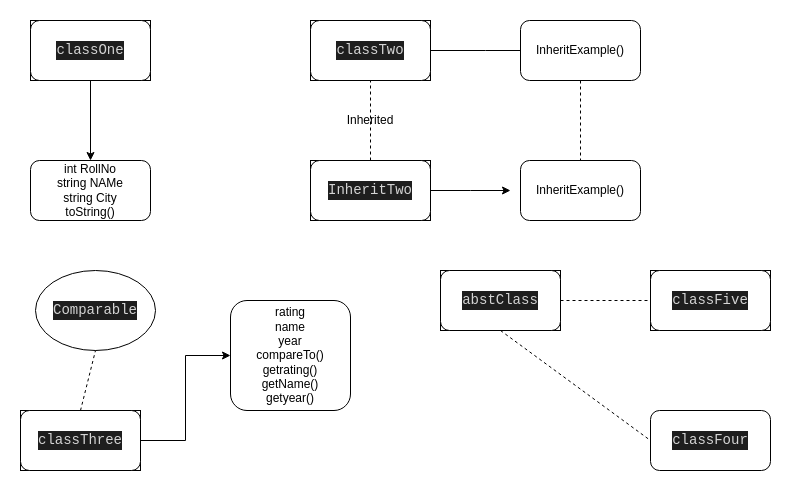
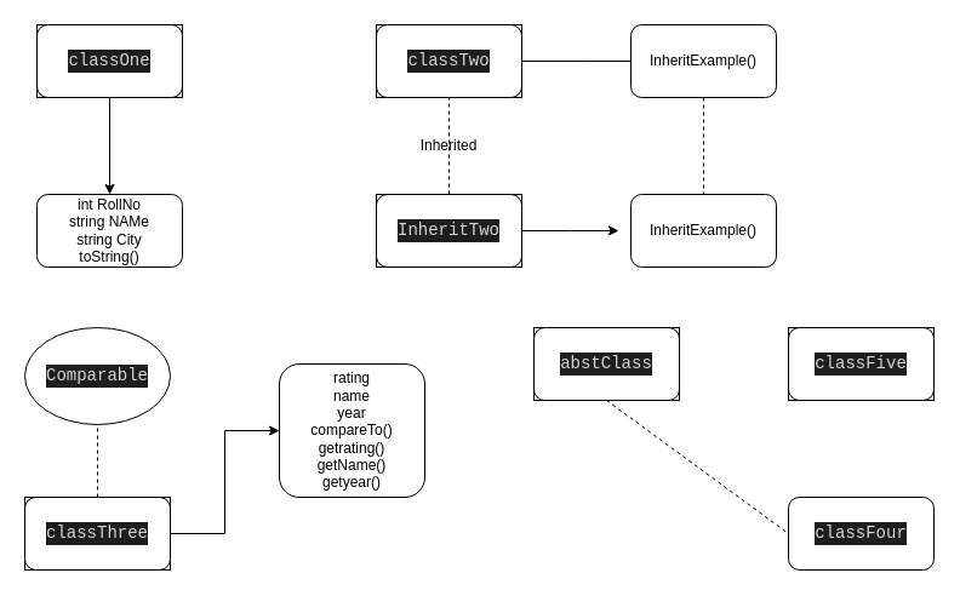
- <mxCell id="26" value="" style="endArrow=none;dashed=1;html=1;exitX=1;exitY=0.5;exitDx=0;exitDy=0;entryX=0;entryY=0.5;entryDx=0;entryDy=0;" edge="1" parent="1" source="21" target="23"><mxGeometry width="50" height="50" relative="1" as="geometry"><mxPoint x="590" y="340" as="sourcePoint" /><mxPoint x="640" y="300" as="targetPoint" /></mxGeometry></mxCell>
- <mxCell id="15" value="&lt;div style=&quot;color: rgb(212 , 212 , 212) ; background-color: rgb(30 , 30 , 30) ; font-family: &amp;#34;consolas&amp;#34; , &amp;#34;courier new&amp;#34; , monospace ; font-size: 14px ; line-height: 19px ; white-space: pre&quot;&gt;Comparable&lt;/div&gt;" style="ellipse;whiteSpace=wrap;html=1;" vertex="1" parent="1"><mxGeometry x="35" y="270" width="120" height="80" as="geometry" /></mxCell>
+ <mxCell id="15" value="&lt;div style=&quot;color: rgb(212 , 212 , 212) ; background-color: rgb(30 , 30 , 30) ; font-family: &amp;#34;consolas&amp;#34; , &amp;#34;courier new&amp;#34; , monospace ; font-size: 14px ; line-height: 19px ; white-space: pre&quot;&gt;Comparable&lt;/div&gt;" style="ellipse;whiteSpace=wrap;html=1;" vertex="1" parent="1"><mxGeometry x="20" y="270" width="120" height="80" as="geometry" /></mxCell>
